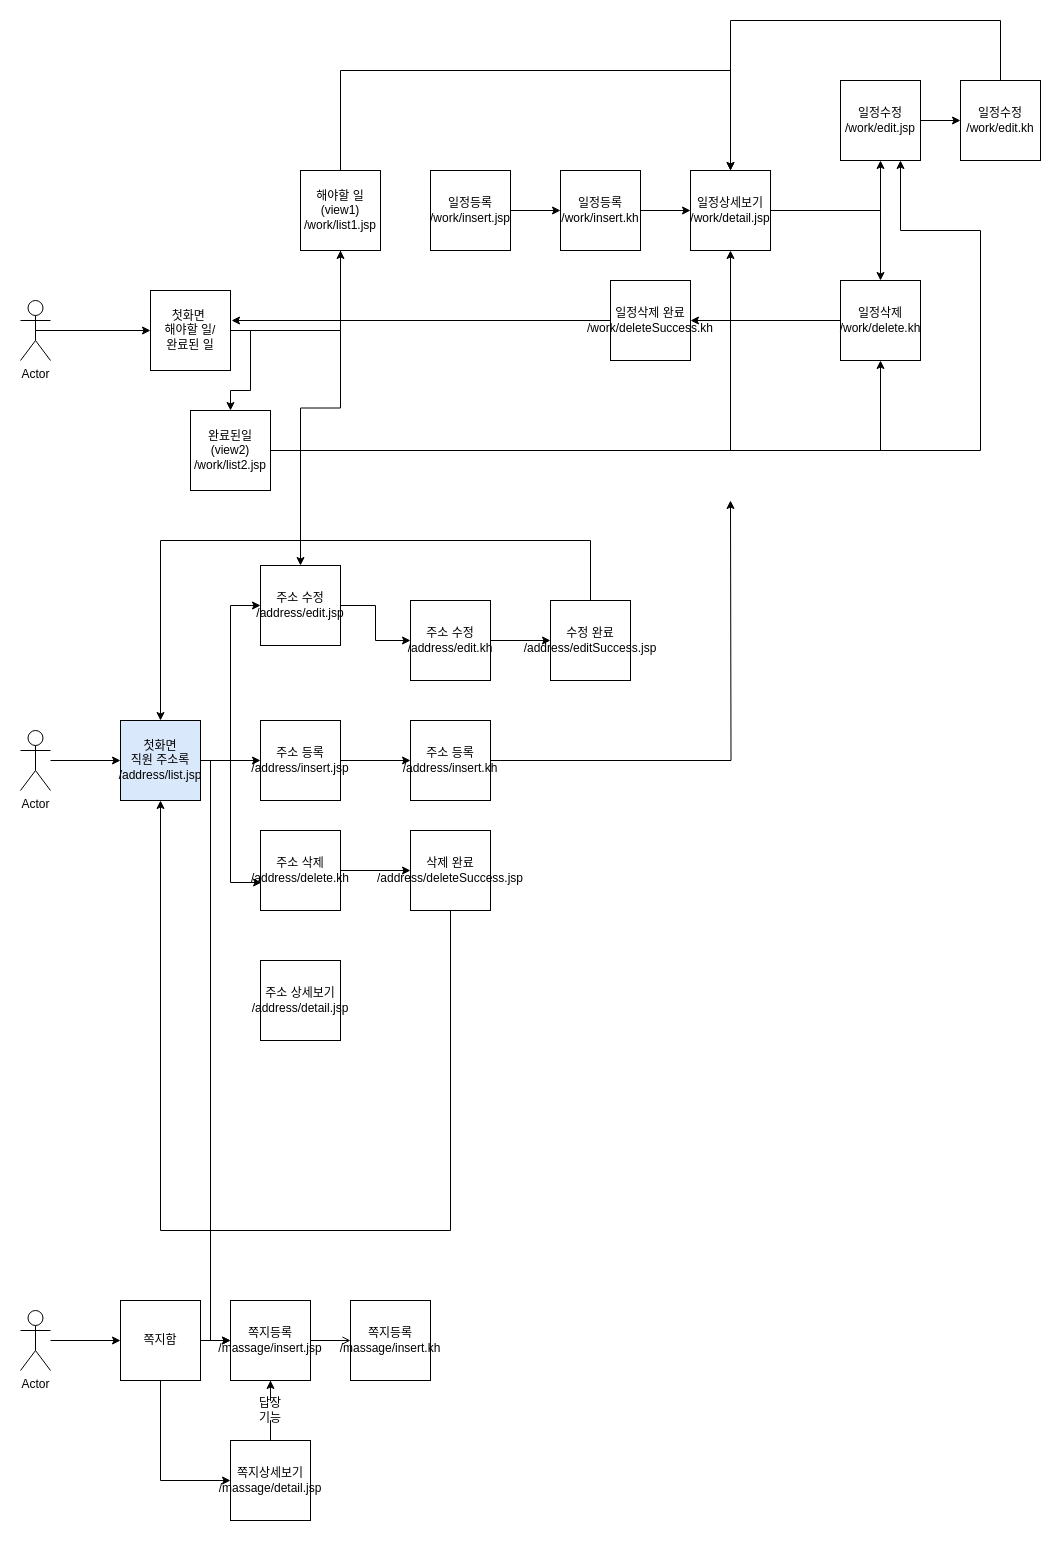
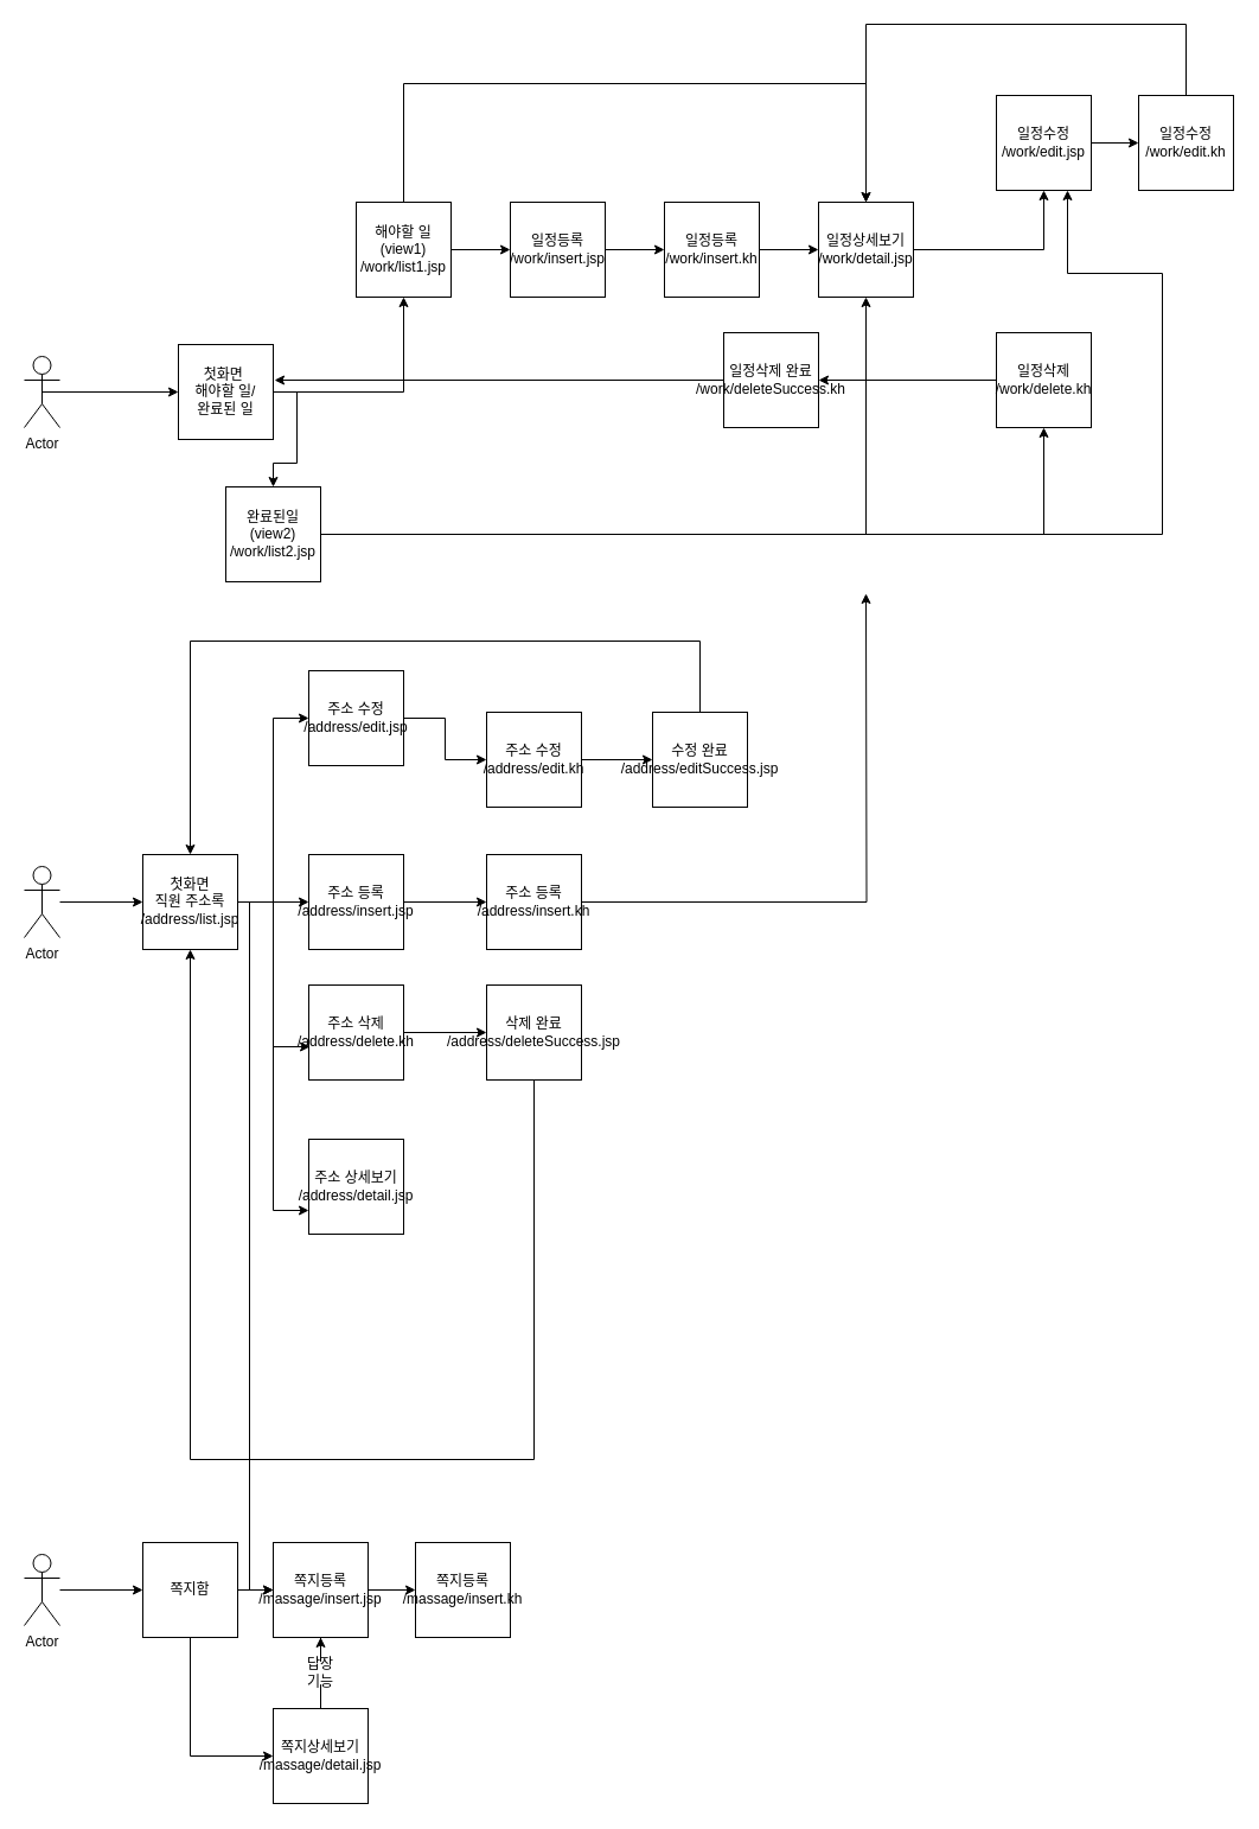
- <mxCell id="19" style="edgeStyle=orthogonalEdgeStyle;rounded=0;orthogonalLoop=1;jettySize=auto;html=1;exitX=1;exitY=0.5;exitDx=0;exitDy=0;" edge="1" parent="1" source="20" target="26"><mxGeometry relative="1" as="geometry"><mxPoint x="880" y="280" as="targetPoint" /></mxGeometry></mxCell>
- <mxCell id="7" style="edgeStyle=orthogonalEdgeStyle;rounded=0;orthogonalLoop=1;jettySize=auto;html=1;" edge="1" parent="1" source="9" target="42"><mxGeometry relative="1" as="geometry"><mxPoint x="470" y="210" as="targetPoint" /></mxGeometry></mxCell>
+ <mxCell id="7" style="edgeStyle=orthogonalEdgeStyle;rounded=0;orthogonalLoop=1;jettySize=auto;html=1;" edge="1" parent="1" source="9" target="15"><mxGeometry relative="1" as="geometry"><mxPoint x="470" y="210" as="targetPoint" /></mxGeometry></mxCell>
- <mxCell id="36" value="첫화면&lt;br&gt;직원 주소록&lt;br&gt;/address/list.jsp&lt;br&gt;" style="whiteSpace=wrap;html=1;aspect=fixed;fillColor=#dae8fc;" vertex="1" parent="1"><mxGeometry x="120" y="720" width="80" height="80" as="geometry" /></mxCell>
+ <mxCell id="36" value="첫화면&lt;br&gt;직원 주소록&lt;br&gt;/address/list.jsp&lt;br&gt;" style="whiteSpace=wrap;html=1;aspect=fixed;" vertex="1" parent="1"><mxGeometry x="120" y="720" width="80" height="80" as="geometry" /></mxCell>
+ <mxCell id="34" style="edgeStyle=orthogonalEdgeStyle;rounded=0;orthogonalLoop=1;jettySize=auto;html=1;entryX=0;entryY=0.75;entryDx=0;entryDy=0;" edge="1" parent="1" source="36" target="51"><mxGeometry relative="1" as="geometry" /></mxCell>
- <mxCell id="57" style="edgeStyle=orthogonalEdgeStyle;rounded=0;orthogonalLoop=1;jettySize=auto;html=1;endArrow=open;" edge="1" parent="1" source="58" target="59"><mxGeometry relative="1" as="geometry"><mxPoint x="390" y="1340" as="targetPoint" /></mxGeometry></mxCell>
+ <mxCell id="57" style="edgeStyle=orthogonalEdgeStyle;rounded=0;orthogonalLoop=1;jettySize=auto;html=1;" edge="1" parent="1" source="58" target="59"><mxGeometry relative="1" as="geometry"><mxPoint x="390" y="1340" as="targetPoint" /></mxGeometry></mxCell>
